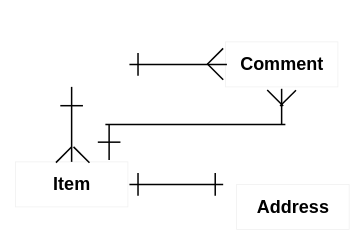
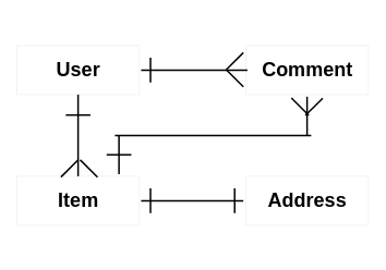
+ <mxCell id="2" value="User" style="text;fillColor=none;html=1;fontSize=24;fontStyle=1;verticalAlign=middle;align=center;strokeColor=#f0f0f0;" vertex="1" parent="1"><mxGeometry x="20" y="55" width="150" height="60" as="geometry" /></mxCell>
- <mxCell id="5" value="Address" style="text;fillColor=none;html=1;fontSize=24;fontStyle=1;verticalAlign=middle;align=center;strokeColor=#f0f0f0;" vertex="1" parent="1"><mxGeometry x="315" y="245" width="150" height="60" as="geometry" /></mxCell>
+ <mxCell id="5" value="Address" style="text;fillColor=none;html=1;fontSize=24;fontStyle=1;verticalAlign=middle;align=center;strokeColor=#f0f0f0;" vertex="1" parent="1"><mxGeometry x="300" y="215" width="150" height="60" as="geometry" /></mxCell>
